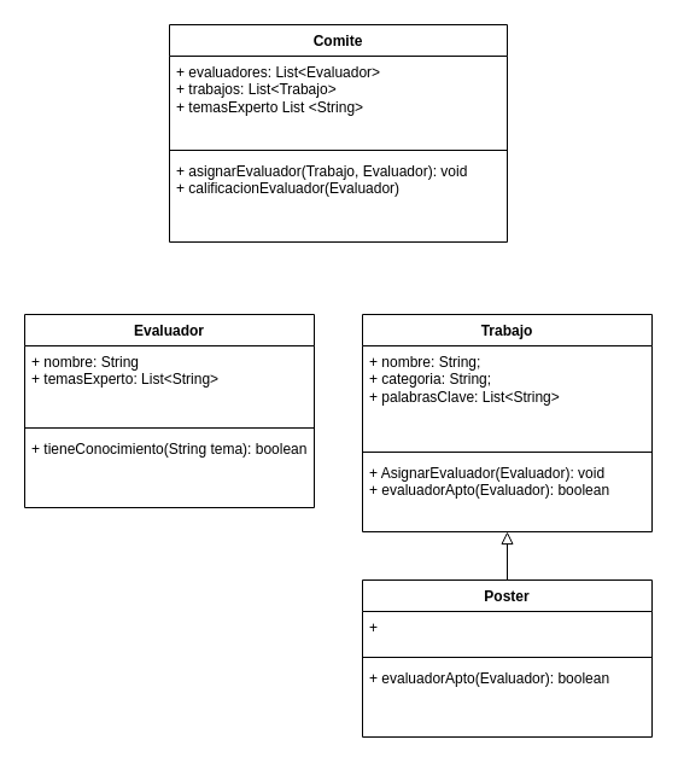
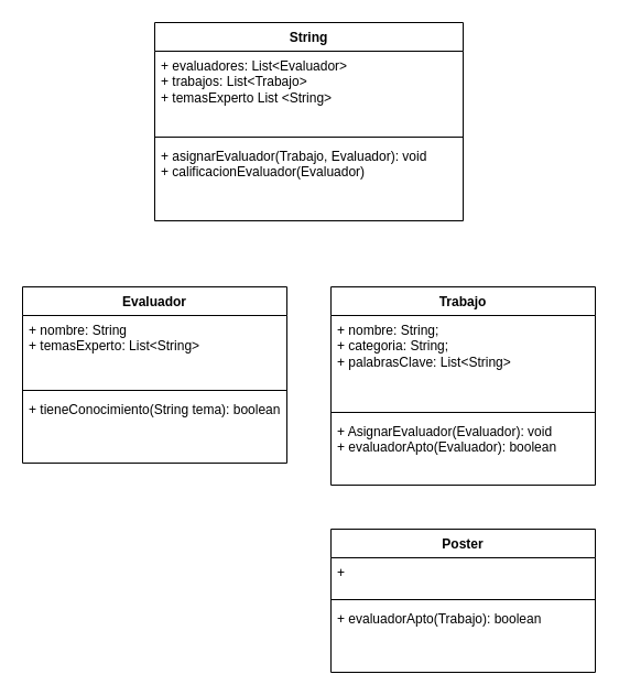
- <mxCell id="10" value="Comite" style="swimlane;fontStyle=1;align=center;verticalAlign=top;childLayout=stackLayout;horizontal=1;startSize=26;horizontalStack=0;resizeParent=1;resizeParentMax=0;resizeLast=0;collapsible=1;marginBottom=0;whiteSpace=wrap;html=1;" parent="1" vertex="1"><mxGeometry x="140" y="20" width="280" height="180" as="geometry" /></mxCell>
+ <mxCell id="10" value="String" style="swimlane;fontStyle=1;align=center;verticalAlign=top;childLayout=stackLayout;horizontal=1;startSize=26;horizontalStack=0;resizeParent=1;resizeParentMax=0;resizeLast=0;collapsible=1;marginBottom=0;whiteSpace=wrap;html=1;" parent="1" vertex="1"><mxGeometry x="140" y="20" width="280" height="180" as="geometry" /></mxCell>
- <mxCell id="14" style="edgeStyle=orthogonalEdgeStyle;rounded=0;orthogonalLoop=1;jettySize=auto;html=1;entryX=0.5;entryY=1;entryDx=0;entryDy=0;endArrow=block;endFill=0;endSize=8;" parent="1" source="15" target="6" edge="1"><mxGeometry relative="1" as="geometry" /></mxCell>
- <mxCell id="18" value="+ evaluadorApto(Evaluador): boolean" style="text;strokeColor=none;fillColor=none;align=left;verticalAlign=top;spacingLeft=4;spacingRight=4;overflow=hidden;rotatable=0;points=[[0,0.5],[1,0.5]];portConstraint=eastwest;whiteSpace=wrap;html=1;" parent="15" vertex="1"><mxGeometry y="68" width="240" height="62" as="geometry" /></mxCell>
+ <mxCell id="18" value="+ evaluadorApto(Trabajo): boolean" style="text;strokeColor=none;fillColor=none;align=left;verticalAlign=top;spacingLeft=4;spacingRight=4;overflow=hidden;rotatable=0;points=[[0,0.5],[1,0.5]];portConstraint=eastwest;whiteSpace=wrap;html=1;" parent="15" vertex="1"><mxGeometry y="68" width="240" height="62" as="geometry" /></mxCell>
